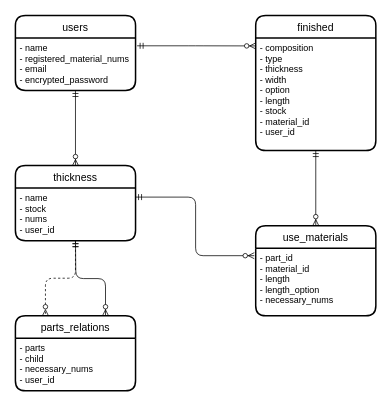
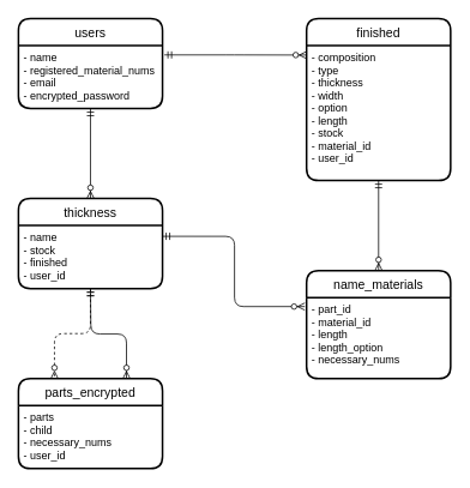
- <mxCell id="5" value="- name&#10;- stock&#10;- nums&#10;- user_id" style="align=left;strokeColor=none;fillColor=none;spacingLeft=4;fontSize=12;verticalAlign=top;resizable=0;rotatable=0;part=1;" parent="4" vertex="1"><mxGeometry y="30" width="160" height="70" as="geometry" /></mxCell>
+ <mxCell id="5" value="- name&#10;- stock&#10;- finished&#10;- user_id" style="align=left;strokeColor=none;fillColor=none;spacingLeft=4;fontSize=12;verticalAlign=top;resizable=0;rotatable=0;part=1;" parent="4" vertex="1"><mxGeometry y="30" width="160" height="70" as="geometry" /></mxCell>
- <mxCell id="10" value="use_materials" style="swimlane;childLayout=stackLayout;horizontal=1;startSize=30;horizontalStack=0;rounded=1;fontSize=14;fontStyle=0;strokeWidth=2;resizeParent=0;resizeLast=1;shadow=0;dashed=0;align=center;" parent="1" vertex="1"><mxGeometry x="340" y="300" width="160" height="120" as="geometry" /></mxCell>
+ <mxCell id="10" value="name_materials" style="swimlane;childLayout=stackLayout;horizontal=1;startSize=30;horizontalStack=0;rounded=1;fontSize=14;fontStyle=0;strokeWidth=2;resizeParent=0;resizeLast=1;shadow=0;dashed=0;align=center;" parent="1" vertex="1"><mxGeometry x="340" y="300" width="160" height="120" as="geometry" /></mxCell>
- <mxCell id="8" value="parts_relations" style="swimlane;childLayout=stackLayout;horizontal=1;startSize=30;horizontalStack=0;rounded=1;fontSize=14;fontStyle=0;strokeWidth=2;resizeParent=0;resizeLast=1;shadow=0;dashed=0;align=center;" parent="1" vertex="1"><mxGeometry x="20" y="420" width="160" height="100" as="geometry" /></mxCell>
+ <mxCell id="8" value="parts_encrypted" style="swimlane;childLayout=stackLayout;horizontal=1;startSize=30;horizontalStack=0;rounded=1;fontSize=14;fontStyle=0;strokeWidth=2;resizeParent=0;resizeLast=1;shadow=0;dashed=0;align=center;" parent="1" vertex="1"><mxGeometry x="20" y="420" width="160" height="100" as="geometry" /></mxCell>
